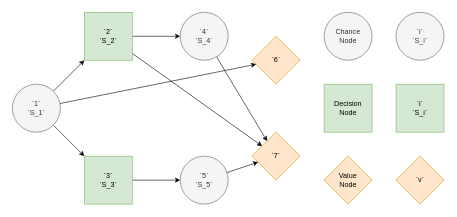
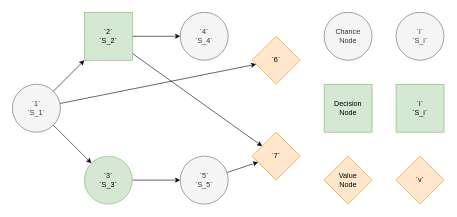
- <mxCell id="21" style="edgeStyle=none;rounded=0;orthogonalLoop=1;jettySize=auto;html=1;" parent="1" source="22" target="17" edge="1"><mxGeometry relative="1" as="geometry" /></mxCell>
- <mxCell id="13" value="`3`&lt;br&gt;`S_3`" style="whiteSpace=wrap;html=1;aspect=fixed;fillColor=#d5e8d4;strokeColor=#82b366;" parent="1" vertex="1"><mxGeometry x="140" y="260" width="80" height="80" as="geometry" /></mxCell>
+ <mxCell id="13" value="`3`&lt;br&gt;`S_3`" style="ellipse;whiteSpace=wrap;html=1;aspect=fixed;fillColor=#d5e8d4;strokeColor=#82b366;" parent="1" vertex="1"><mxGeometry x="140" y="260" width="80" height="80" as="geometry" /></mxCell>
